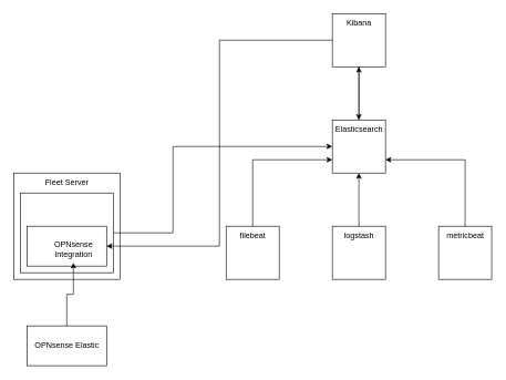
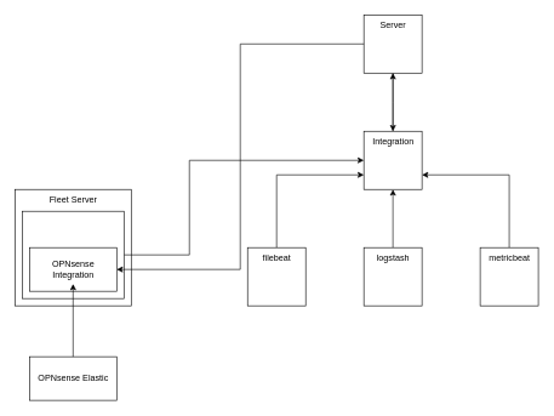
- <mxCell id="22" value="Kibana" style="text;html=1;align=center;verticalAlign=middle;resizable=0;points=[];autosize=1;strokeColor=none;fillColor=none;" vertex="1" parent="1"><mxGeometry x="510" y="20" width="60" height="30" as="geometry" /></mxCell>
+ <mxCell id="22" value="Server" style="text;html=1;align=center;verticalAlign=middle;resizable=0;points=[];autosize=1;strokeColor=none;fillColor=none;" vertex="1" parent="1"><mxGeometry x="510" y="20" width="60" height="30" as="geometry" /></mxCell>
- <mxCell id="23" value="Elasticsearch" style="text;html=1;align=center;verticalAlign=middle;resizable=0;points=[];autosize=1;strokeColor=none;fillColor=none;" vertex="1" parent="1"><mxGeometry x="495" y="180" width="90" height="30" as="geometry" /></mxCell>
+ <mxCell id="23" value="Integration" style="text;html=1;align=center;verticalAlign=middle;resizable=0;points=[];autosize=1;strokeColor=none;fillColor=none;" vertex="1" parent="1"><mxGeometry x="495" y="180" width="90" height="30" as="geometry" /></mxCell>
- <mxCell id="17" value="OPNsense&lt;br&gt;Integration" style="text;html=1;align=center;verticalAlign=middle;resizable=0;points=[];autosize=1;strokeColor=none;fillColor=none;" vertex="1" parent="1"><mxGeometry x="70" y="355" width="80" height="40" as="geometry" /></mxCell>
+ <mxCell id="17" value="OPNsense&lt;br&gt;Integration" style="text;html=1;align=center;verticalAlign=middle;resizable=0;points=[];autosize=1;strokeColor=none;fillColor=none;" vertex="1" parent="1"><mxGeometry x="60" y="350" width="80" height="40" as="geometry" /></mxCell>
